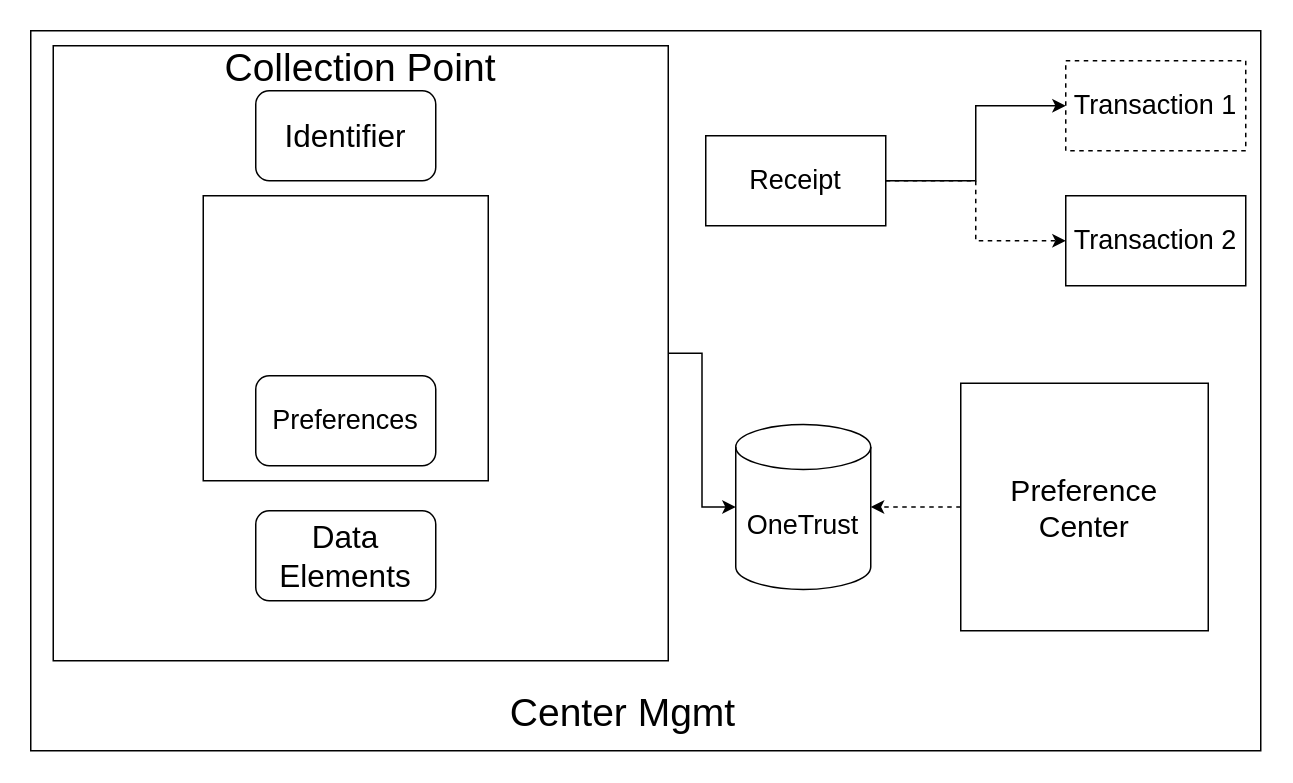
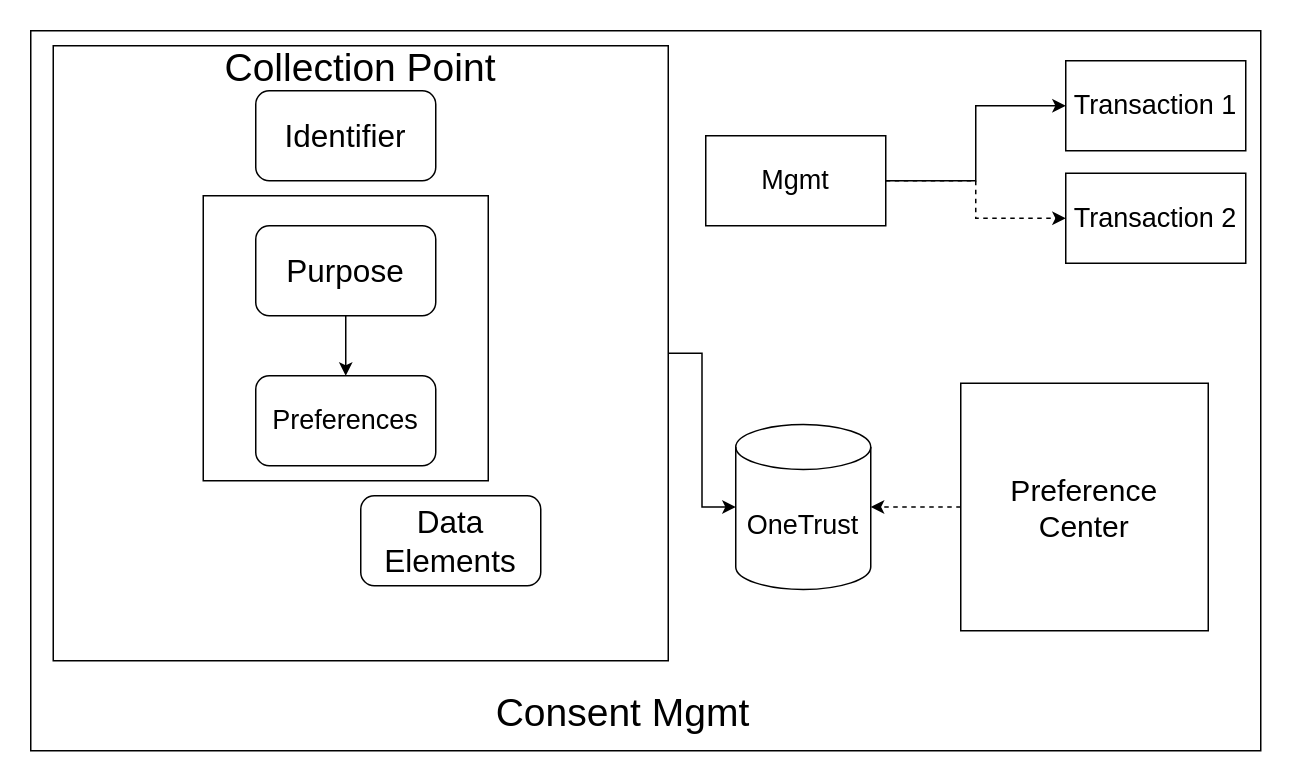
- <mxCell id="11" value="&lt;font style=&quot;font-size: 18px;&quot;&gt;Transaction 1&lt;/font&gt;" style="rounded=0;whiteSpace=wrap;html=1;dashed=1;" vertex="1" parent="1"><mxGeometry x="710" y="40" width="120" height="60" as="geometry" /></mxCell>
+ <mxCell id="11" value="&lt;font style=&quot;font-size: 18px;&quot;&gt;Transaction 1&lt;/font&gt;" style="rounded=0;whiteSpace=wrap;html=1;" vertex="1" parent="1"><mxGeometry x="710" y="40" width="120" height="60" as="geometry" /></mxCell>
- <mxCell id="15" value="&lt;font style=&quot;font-size: 18px;&quot;&gt;Receipt&lt;/font&gt;" style="rounded=0;whiteSpace=wrap;html=1;" vertex="1" parent="1"><mxGeometry x="470" y="90" width="120" height="60" as="geometry" /></mxCell>
+ <mxCell id="15" value="&lt;font style=&quot;font-size: 18px;&quot;&gt;Mgmt&lt;/font&gt;" style="rounded=0;whiteSpace=wrap;html=1;" vertex="1" parent="1"><mxGeometry x="470" y="90" width="120" height="60" as="geometry" /></mxCell>
- <mxCell id="12" value="&lt;font style=&quot;font-size: 18px;&quot;&gt;Transaction 2&lt;/font&gt;" style="rounded=0;whiteSpace=wrap;html=1;" vertex="1" parent="1"><mxGeometry x="710" y="130" width="120" height="60" as="geometry" /></mxCell>
+ <mxCell id="12" value="&lt;font style=&quot;font-size: 18px;&quot;&gt;Transaction 2&lt;/font&gt;" style="rounded=0;whiteSpace=wrap;html=1;" vertex="1" parent="1"><mxGeometry x="710" y="115" width="120" height="60" as="geometry" /></mxCell>
+ <mxCell id="7" value="&lt;font style=&quot;font-size: 21px;&quot;&gt;Purpose&lt;/font&gt;" style="rounded=1;whiteSpace=wrap;html=1;" vertex="1" parent="1"><mxGeometry x="170" y="150" width="120" height="60" as="geometry" /></mxCell>
+ <mxCell id="6" value="" style="edgeStyle=orthogonalEdgeStyle;rounded=0;orthogonalLoop=1;jettySize=auto;html=1;" edge="1" parent="1" source="7" target="8"><mxGeometry relative="1" as="geometry" /></mxCell>
- <mxCell id="9" value="&lt;font style=&quot;font-size: 21px;&quot;&gt;Data Elements&lt;/font&gt;" style="rounded=1;whiteSpace=wrap;html=1;" vertex="1" parent="1"><mxGeometry x="170" y="340" width="120" height="60" as="geometry" /></mxCell>
+ <mxCell id="9" value="&lt;font style=&quot;font-size: 21px;&quot;&gt;Data Elements&lt;/font&gt;" style="rounded=1;whiteSpace=wrap;html=1;" vertex="1" parent="1"><mxGeometry x="240" y="330" width="120" height="60" as="geometry" /></mxCell>
- <mxCell id="20" value="&lt;font style=&quot;font-size: 26px;&quot;&gt;Center Mgmt&lt;/font&gt;" style="text;html=1;align=center;verticalAlign=middle;whiteSpace=wrap;rounded=0;" vertex="1" parent="1"><mxGeometry x="280" y="450" width="270" height="50" as="geometry" /></mxCell>
+ <mxCell id="20" value="&lt;font style=&quot;font-size: 26px;&quot;&gt;Consent Mgmt&lt;/font&gt;" style="text;html=1;align=center;verticalAlign=middle;whiteSpace=wrap;rounded=0;" vertex="1" parent="1"><mxGeometry x="280" y="450" width="270" height="50" as="geometry" /></mxCell>
